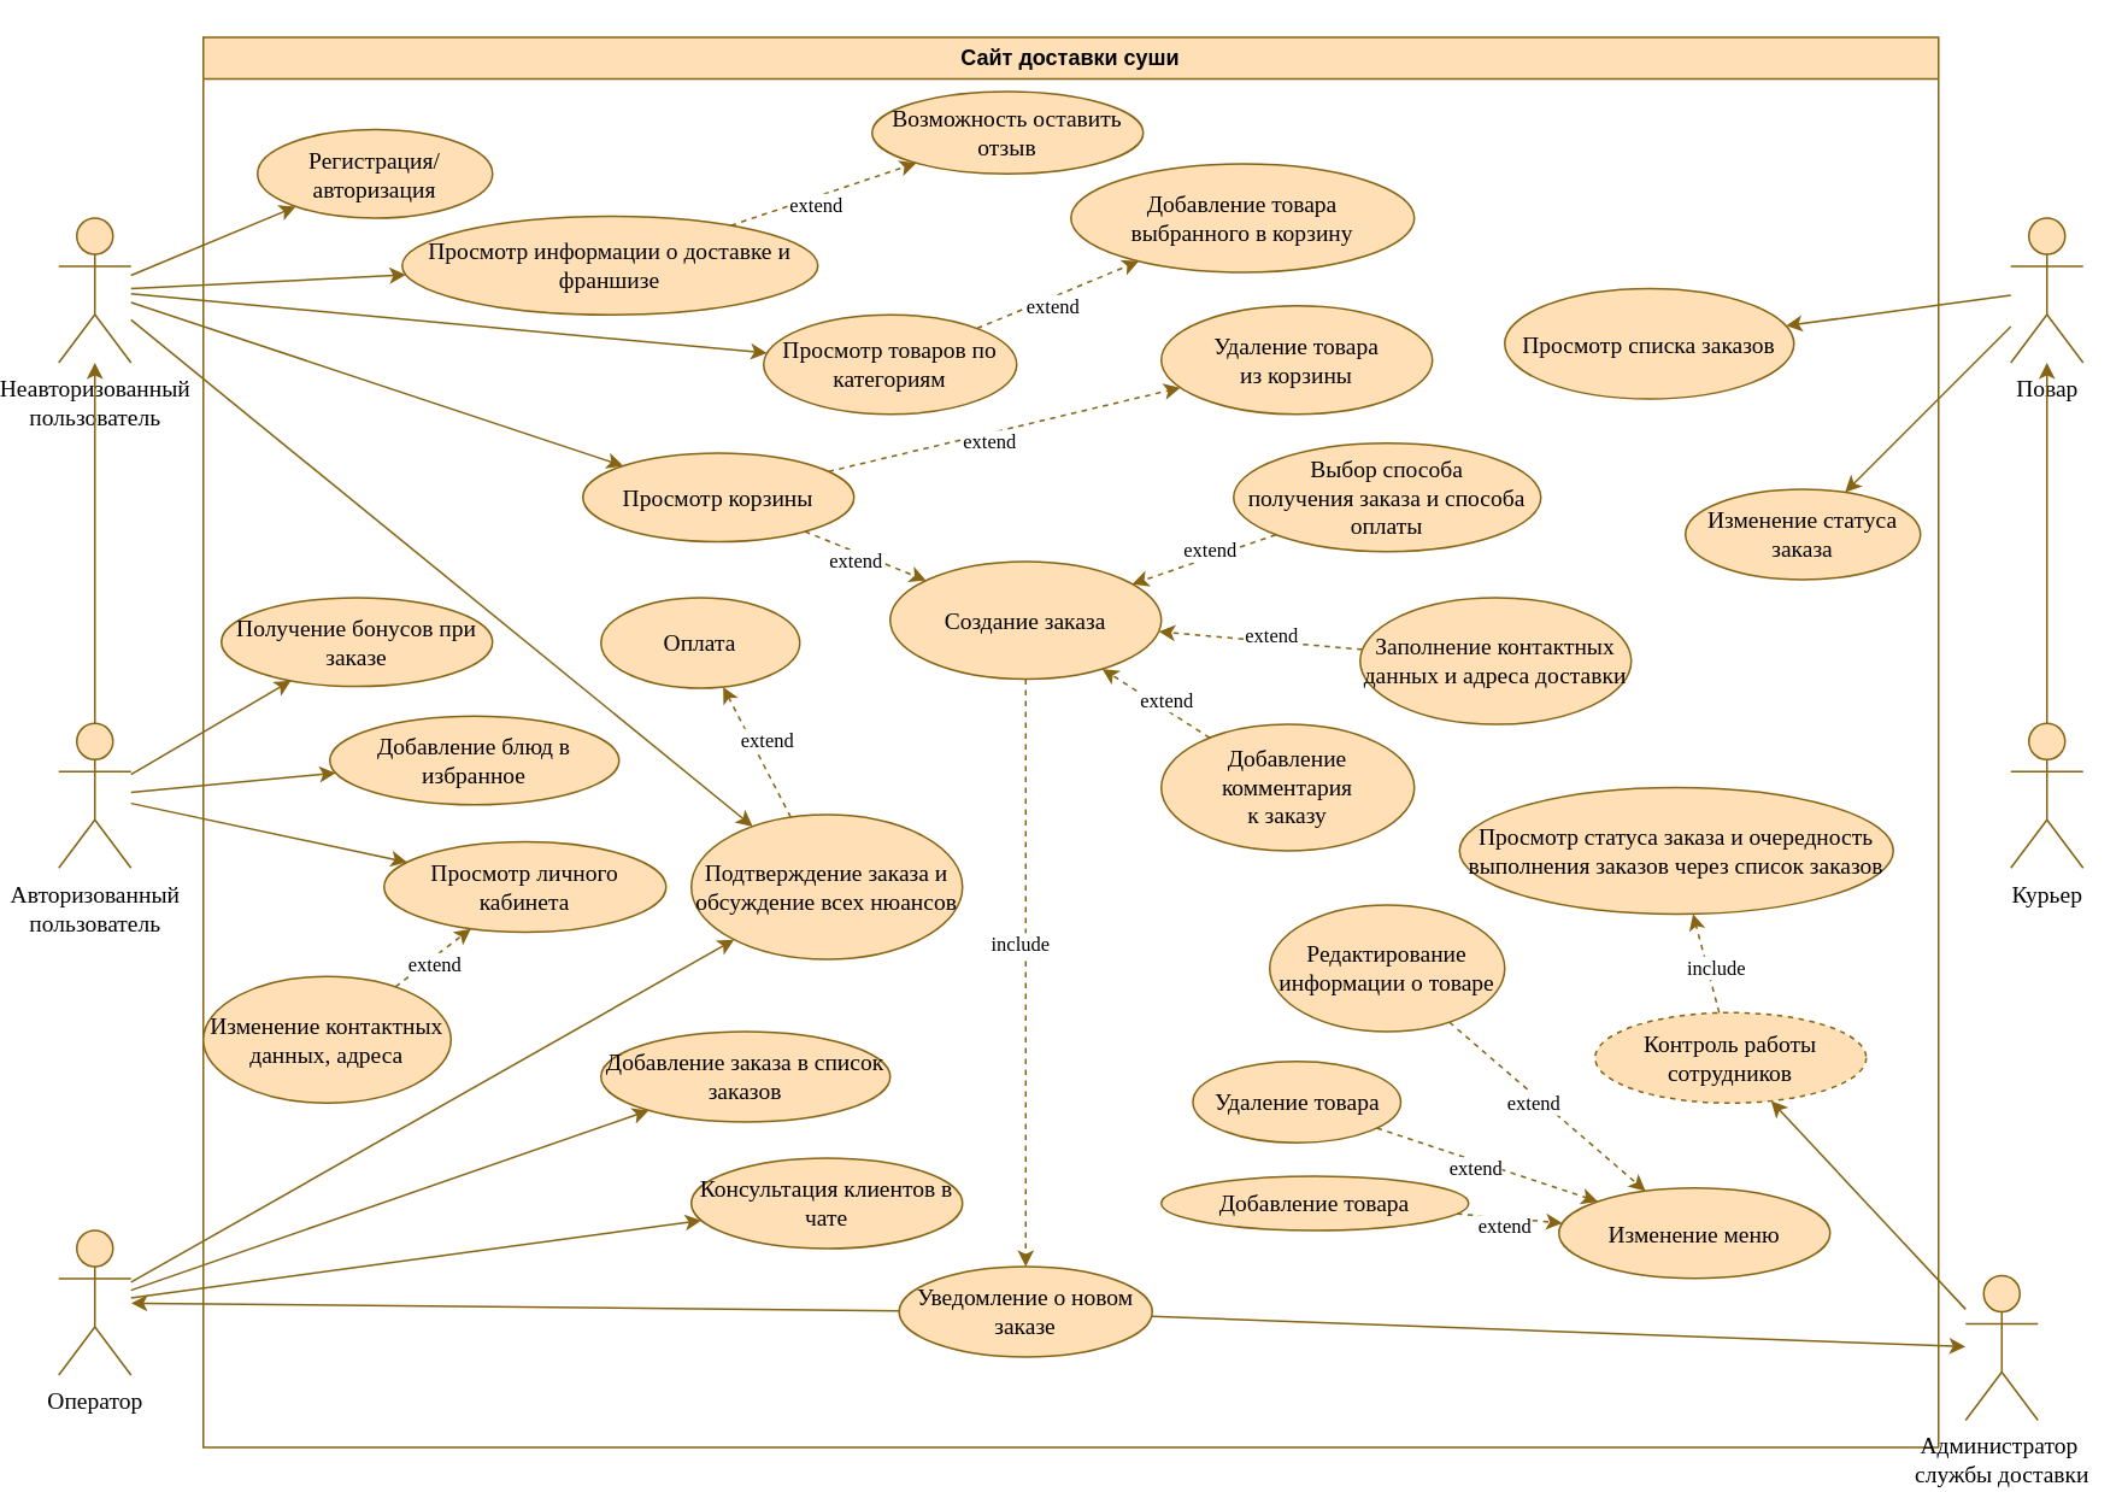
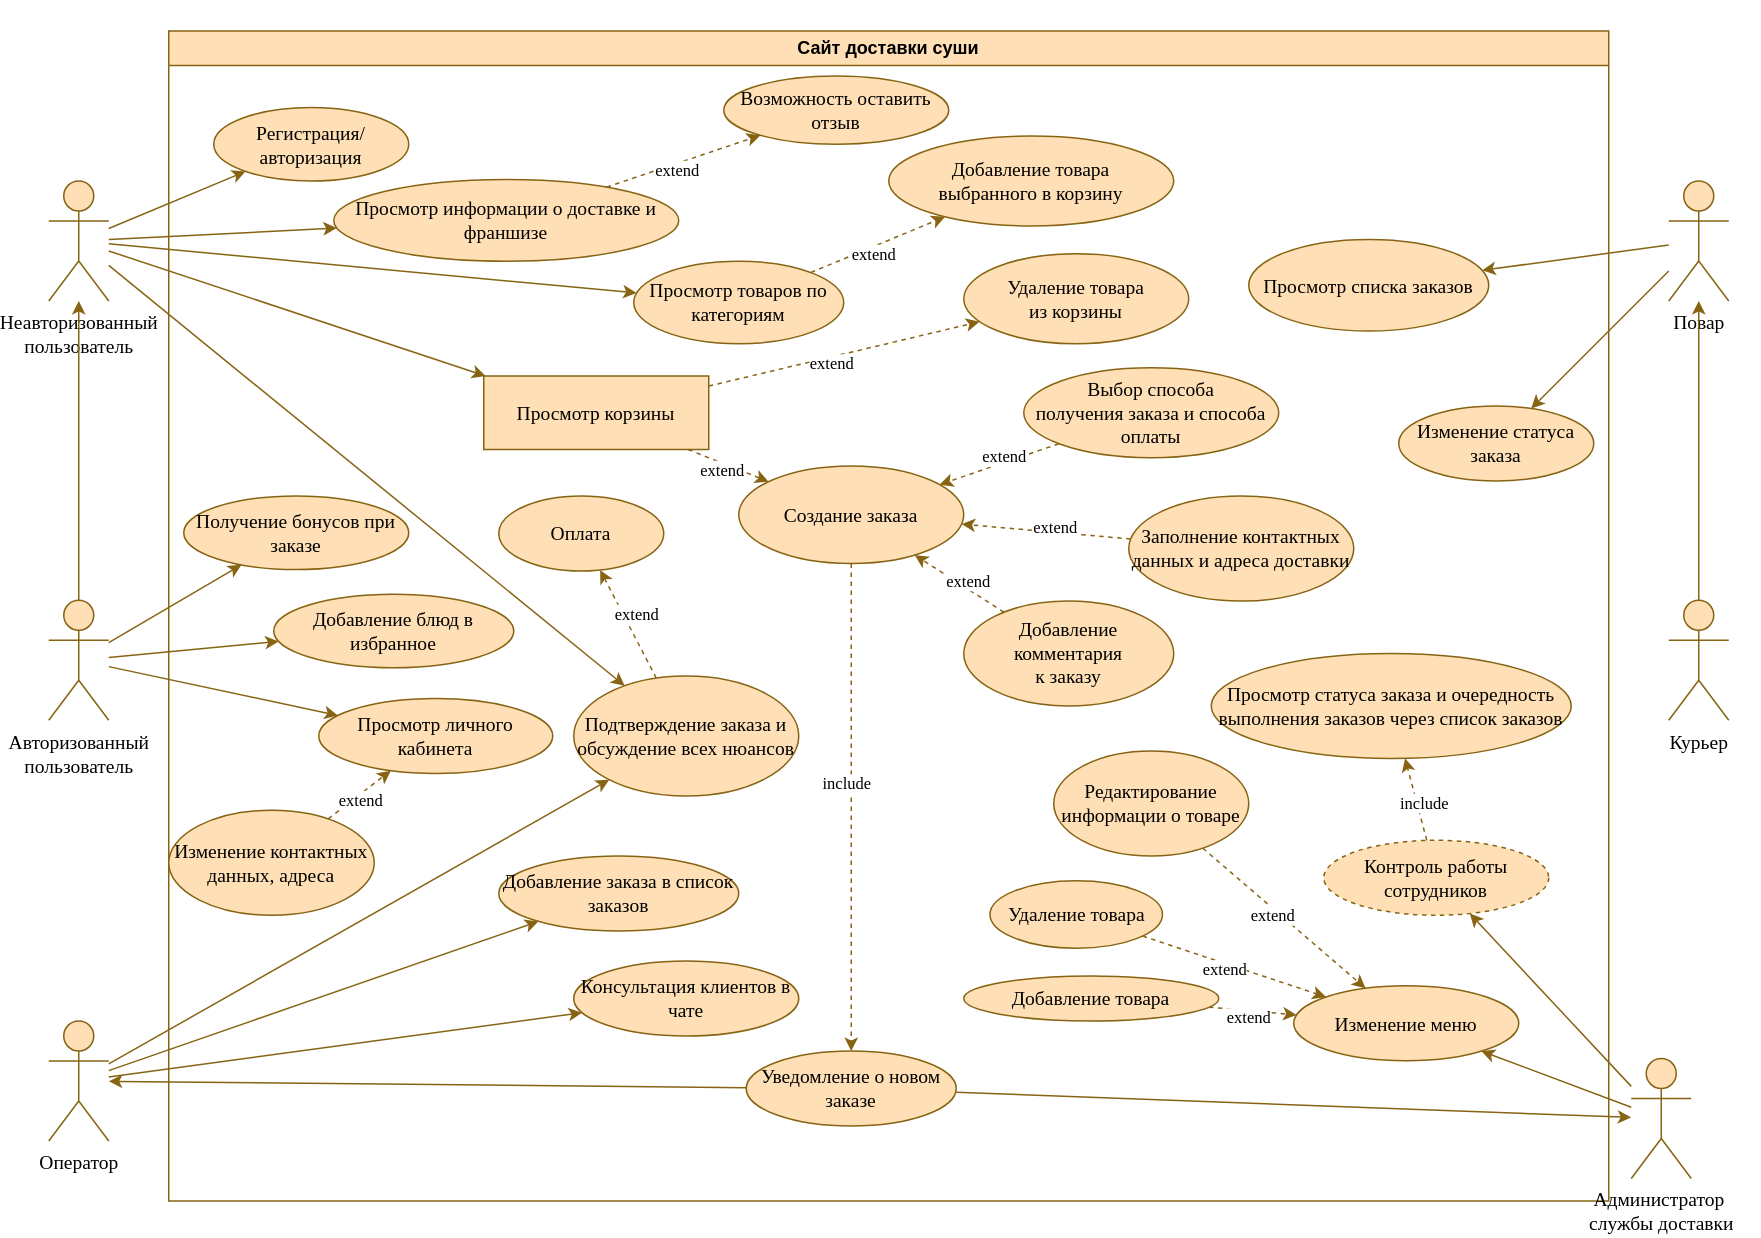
- <mxCell id="5" value="&lt;span style=&quot;font-family: Verdana; font-size: 13px;&quot;&gt;Просмотр корзины&lt;/span&gt;&lt;font face=&quot;Verdana&quot; style=&quot;font-size: 13px;&quot;&gt;&lt;br&gt;&lt;/font&gt;" style="ellipse;whiteSpace=wrap;html=1;strokeColor=#876413;fillColor=#FFDFB5;" parent="2" vertex="1"><mxGeometry x="210" y="230" width="150" height="49" as="geometry" /></mxCell>
+ <mxCell id="5" value="&lt;span style=&quot;font-family: Verdana; font-size: 13px;&quot;&gt;Просмотр корзины&lt;/span&gt;&lt;font face=&quot;Verdana&quot; style=&quot;font-size: 13px;&quot;&gt;&lt;br&gt;&lt;/font&gt;" style="whiteSpace=wrap;html=1;strokeColor=#876413;fillColor=#FFDFB5;rounded=0;" parent="2" vertex="1"><mxGeometry x="210" y="230" width="150" height="49" as="geometry" /></mxCell>
+ <mxCell id="69" value="" style="endArrow=classic;html=1;rounded=0;fontFamily=Verdana;fontSize=13;strokeColor=#876413;strokeWidth=1;" parent="1" source="63" target="14" edge="1"><mxGeometry width="50" height="50" relative="1" as="geometry"><mxPoint x="1169.44" y="176.05" as="sourcePoint" /><mxPoint x="999.472" y="99.992" as="targetPoint" /></mxGeometry></mxCell>
